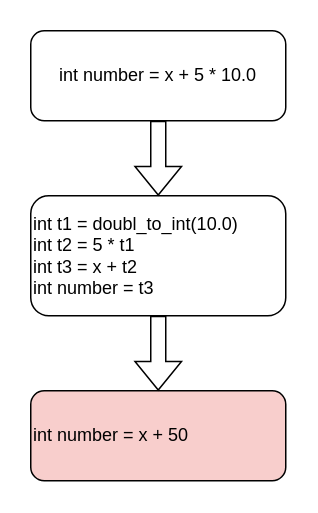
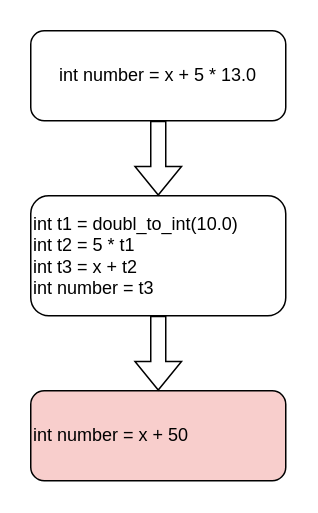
- <mxCell id="2" value="int number = x + 5 * 10.0" style="rounded=1;whiteSpace=wrap;html=1;" vertex="1" parent="1"><mxGeometry x="20" y="20" width="170" height="60" as="geometry" /></mxCell>
+ <mxCell id="2" value="int number = x + 5 * 13.0" style="rounded=1;whiteSpace=wrap;html=1;" vertex="1" parent="1"><mxGeometry x="20" y="20" width="170" height="60" as="geometry" /></mxCell>
